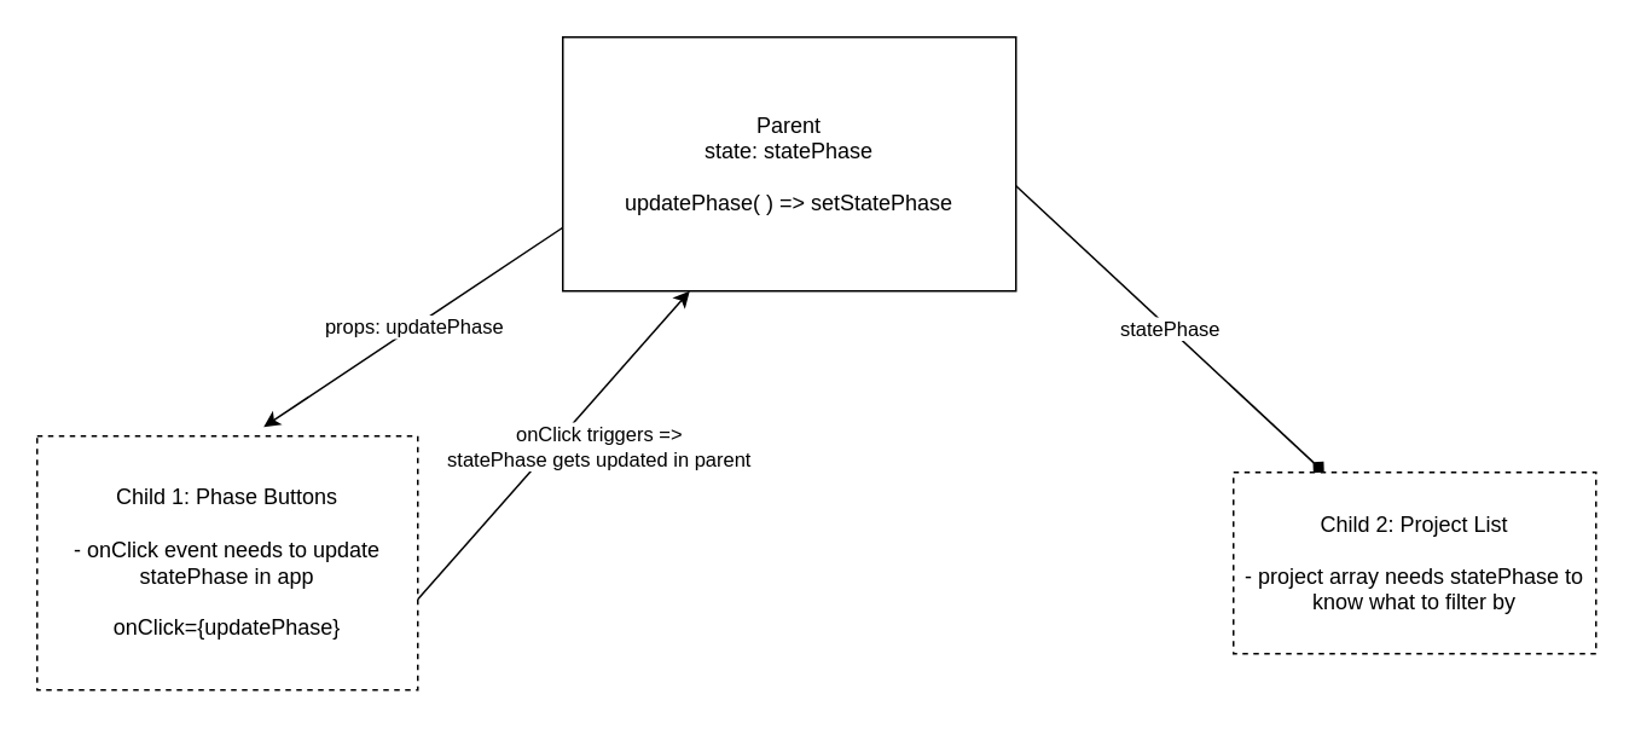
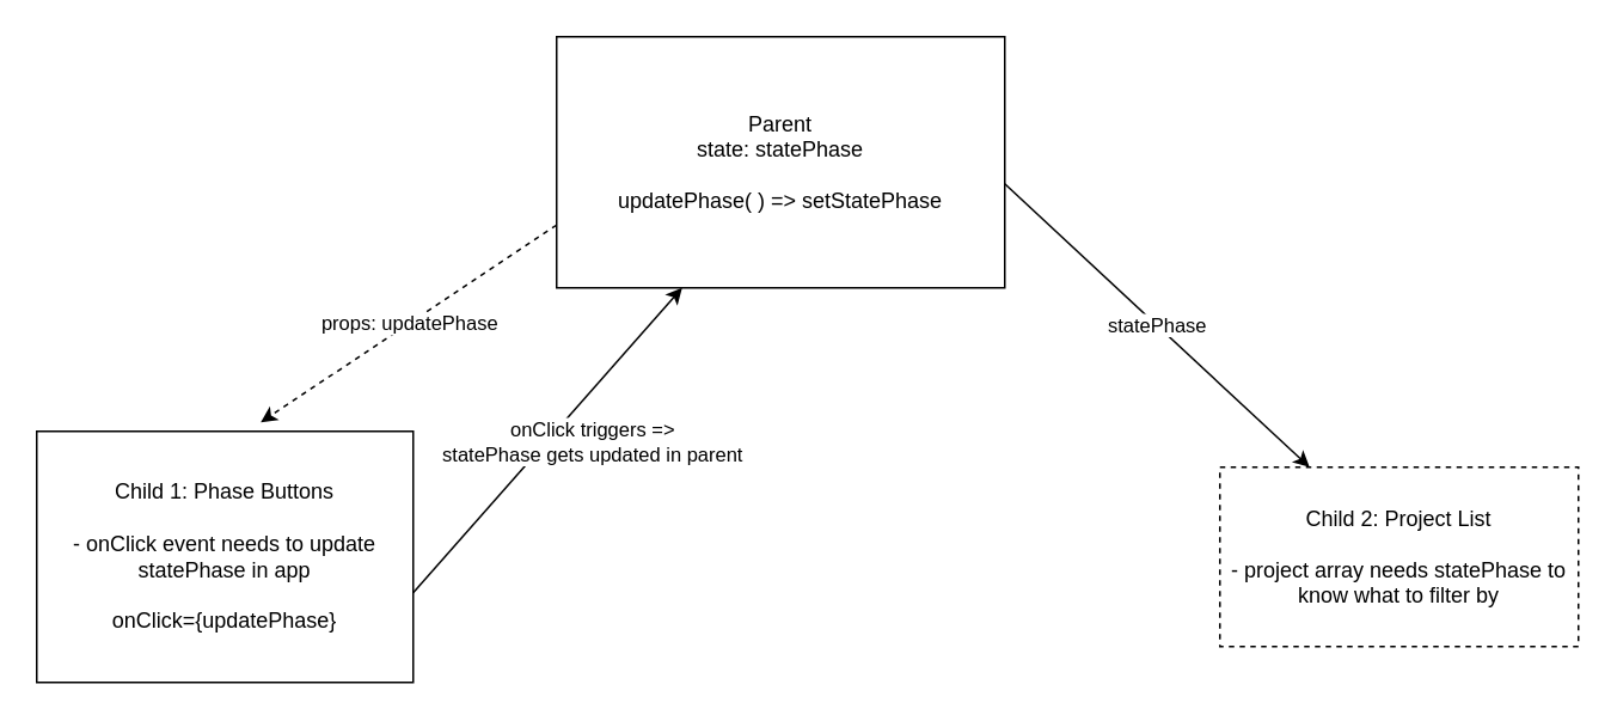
- <mxCell id="6" value="" style="endArrow=classic;html=1;entryX=0.595;entryY=-0.036;entryDx=0;entryDy=0;entryPerimeter=0;exitX=0;exitY=0.75;exitDx=0;exitDy=0;" edge="1" parent="1" source="5" target="2"><mxGeometry relative="1" as="geometry"><mxPoint x="300" y="140" as="sourcePoint" /><mxPoint x="400" y="140" as="targetPoint" /></mxGeometry></mxCell>
+ <mxCell id="6" value="" style="endArrow=classic;html=1;entryX=0.595;entryY=-0.036;entryDx=0;entryDy=0;entryPerimeter=0;exitX=0;exitY=0.75;exitDx=0;exitDy=0;dashed=1;" edge="1" parent="1" source="5" target="2"><mxGeometry relative="1" as="geometry"><mxPoint x="300" y="140" as="sourcePoint" /><mxPoint x="400" y="140" as="targetPoint" /></mxGeometry></mxCell>
- <mxCell id="10" value="s" style="endArrow=diamond;html=1;exitX=1;exitY=0.586;exitDx=0;exitDy=0;exitPerimeter=0;entryX=0.25;entryY=0;entryDx=0;entryDy=0;" edge="1" parent="1" source="5" target="3"><mxGeometry relative="1" as="geometry"><mxPoint x="790" y="200" as="sourcePoint" /><mxPoint x="890" y="200" as="targetPoint" /></mxGeometry></mxCell>
+ <mxCell id="10" value="s" style="endArrow=classic;html=1;exitX=1;exitY=0.586;exitDx=0;exitDy=0;exitPerimeter=0;entryX=0.25;entryY=0;entryDx=0;entryDy=0;" edge="1" parent="1" source="5" target="3"><mxGeometry relative="1" as="geometry"><mxPoint x="790" y="200" as="sourcePoint" /><mxPoint x="890" y="200" as="targetPoint" /></mxGeometry></mxCell>
- <mxCell id="2" value="Child 1: Phase Buttons&lt;br&gt;&lt;br&gt;- onClick event needs to update statePhase in app&lt;br&gt;&lt;br&gt;onClick={updatePhase}" style="whiteSpace=wrap;html=1;dashed=1;" parent="1" vertex="1"><mxGeometry x="20" y="240" width="210" height="140" as="geometry" /></mxCell>
+ <mxCell id="2" value="Child 1: Phase Buttons&lt;br&gt;&lt;br&gt;- onClick event needs to update statePhase in app&lt;br&gt;&lt;br&gt;onClick={updatePhase}" style="whiteSpace=wrap;html=1;" parent="1" vertex="1"><mxGeometry x="20" y="240" width="210" height="140" as="geometry" /></mxCell>
